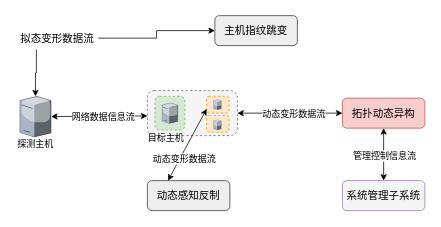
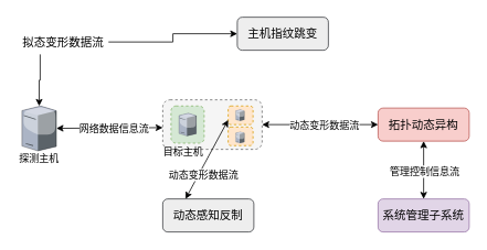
- <mxCell id="4" value="系统管理子系统" style="rounded=1;whiteSpace=wrap;html=1;fontSize=14;fillColor=#f5f5f5;strokeColor=#9673a6;" vertex="1" parent="1"><mxGeometry x="456" y="240" width="110" height="40" as="geometry" /></mxCell>
+ <mxCell id="4" value="系统管理子系统" style="rounded=1;whiteSpace=wrap;html=1;fontSize=14;fillColor=#e1d5e7;strokeColor=#9673a6;" vertex="1" parent="1"><mxGeometry x="456" y="240" width="110" height="40" as="geometry" /></mxCell>
